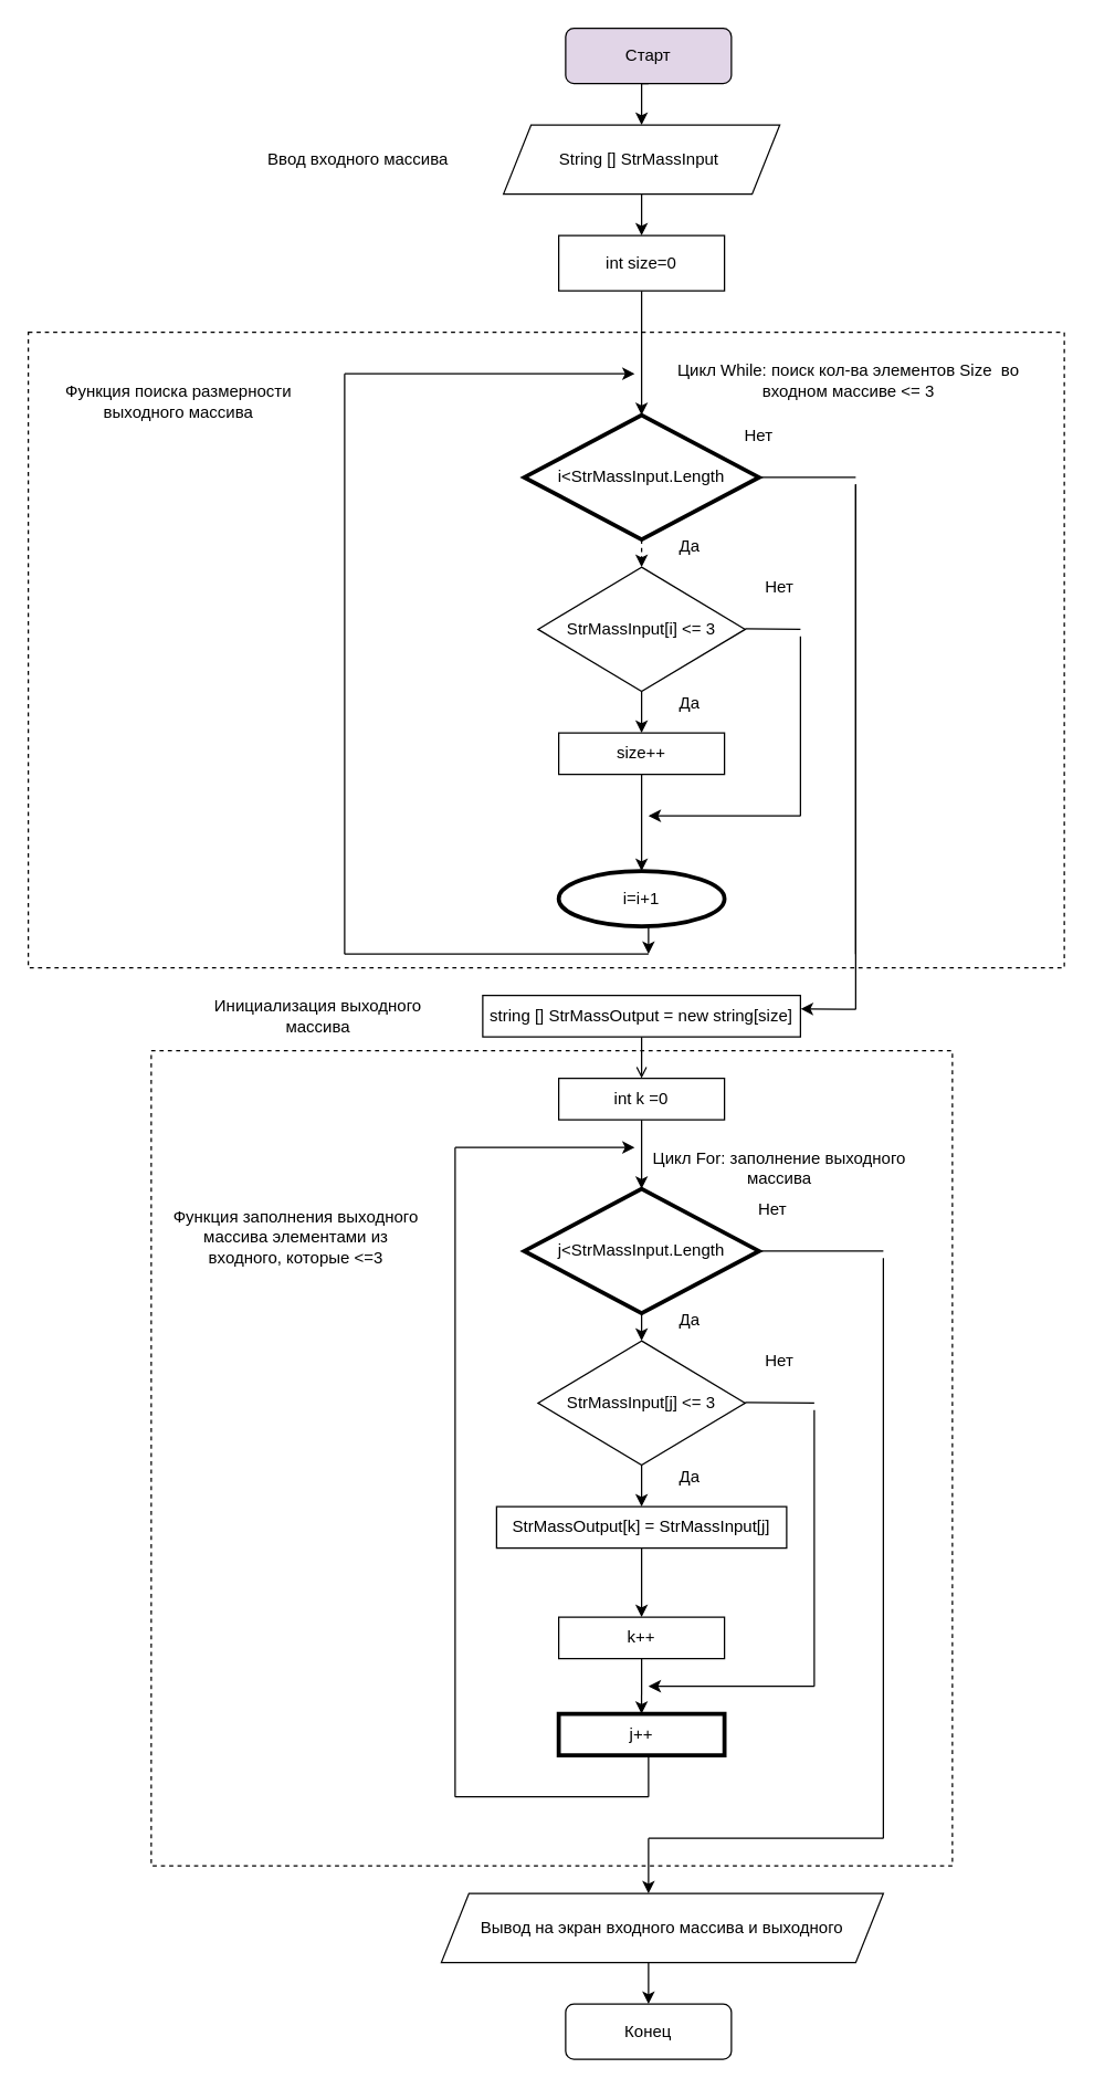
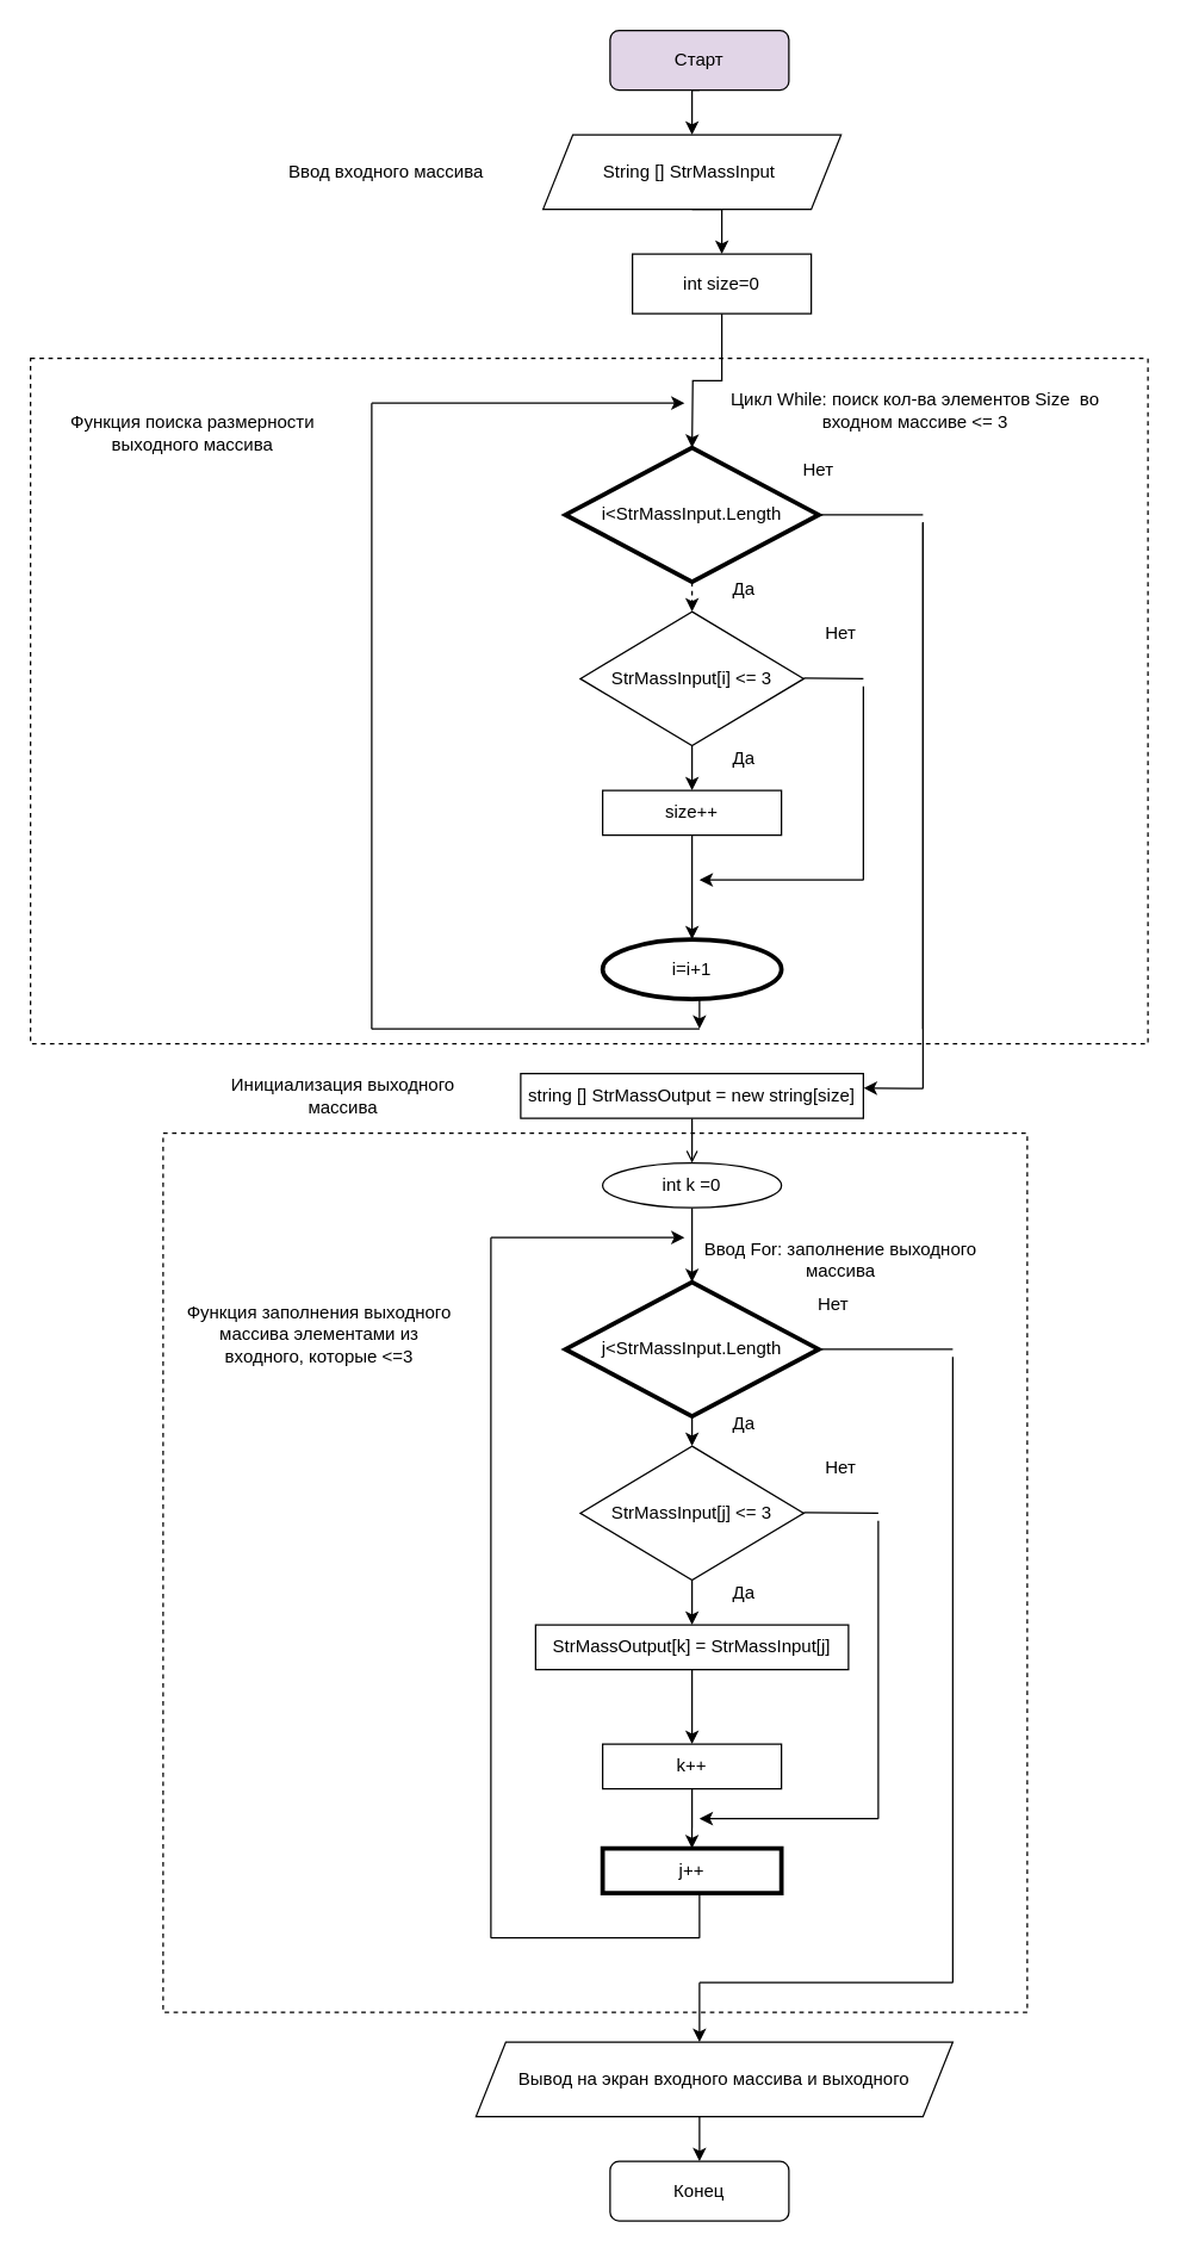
- <mxCell id="11" value="int size=0" style="rounded=0;whiteSpace=wrap;html=1;" vertex="1" parent="1"><mxGeometry x="404" y="170" width="120" height="40" as="geometry" /></mxCell>
+ <mxCell id="11" value="int size=0" style="rounded=0;whiteSpace=wrap;html=1;" vertex="1" parent="1"><mxGeometry x="424" y="170" width="120" height="40" as="geometry" /></mxCell>
- <mxCell id="50" value="int k =0" style="rounded=0;whiteSpace=wrap;html=1;" vertex="1" parent="1"><mxGeometry x="404" y="780" width="120" height="30" as="geometry" /></mxCell>
+ <mxCell id="50" value="int k =0" style="ellipse;whiteSpace=wrap;html=1;" vertex="1" parent="1"><mxGeometry x="404" y="780" width="120" height="30" as="geometry" /></mxCell>
- <mxCell id="44" value="Цикл For: заполнение выходного&lt;br&gt;&amp;nbsp;массива&amp;nbsp;" style="text;html=1;strokeColor=none;fillColor=none;align=center;verticalAlign=middle;whiteSpace=wrap;rounded=0;" vertex="1" parent="1"><mxGeometry x="449" y="830" width="230" height="30" as="geometry" /></mxCell>
+ <mxCell id="44" value="Ввод For: заполнение выходного&lt;br&gt;&amp;nbsp;массива&amp;nbsp;" style="text;html=1;strokeColor=none;fillColor=none;align=center;verticalAlign=middle;whiteSpace=wrap;rounded=0;" vertex="1" parent="1"><mxGeometry x="449" y="830" width="230" height="30" as="geometry" /></mxCell>
